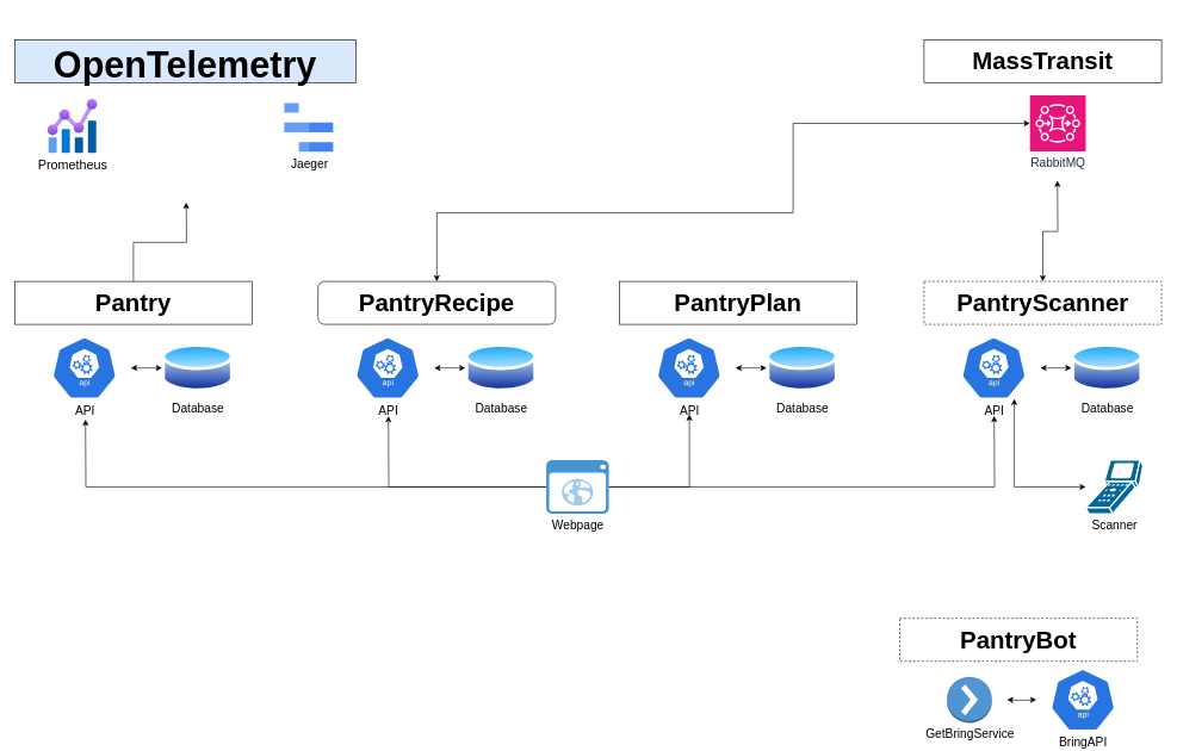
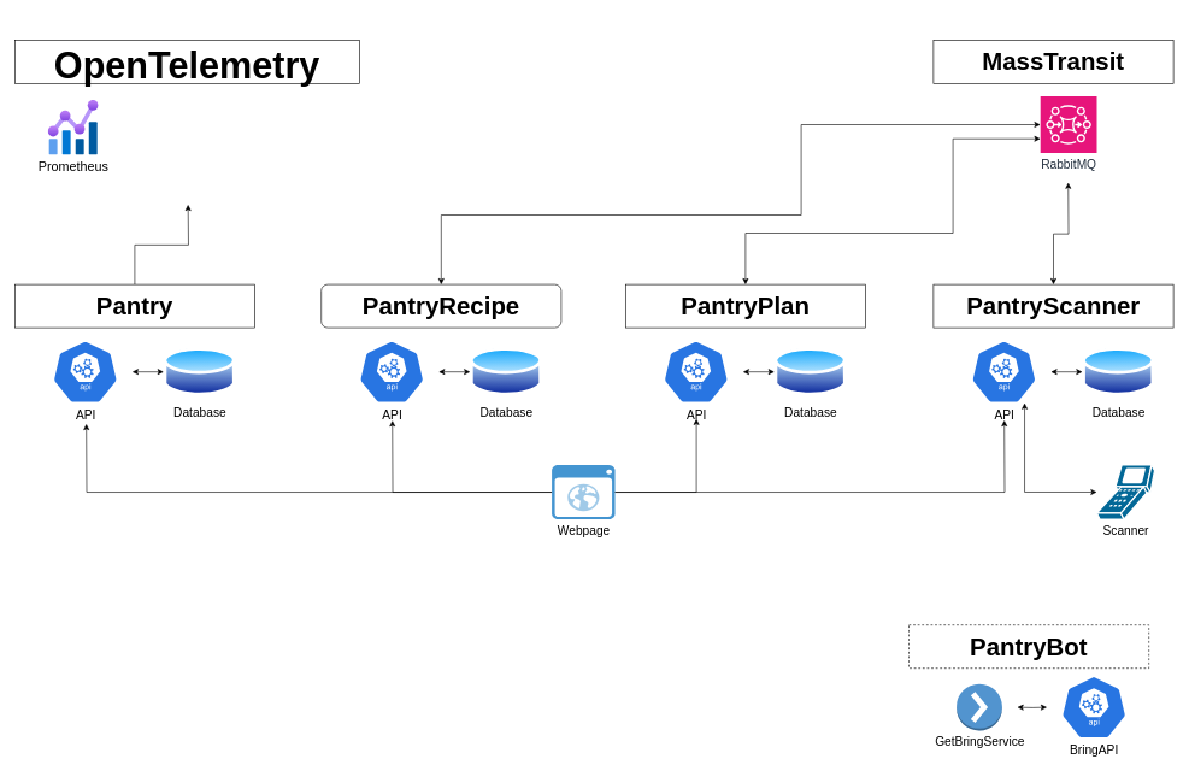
- <mxCell id="30" value="&lt;h1 style=&quot;font-size: 67px;&quot; id=&quot;net-observability-with-opentelemetry&quot;&gt;&lt;font style=&quot;font-size: 51px;&quot;&gt;OpenTelemetry&lt;/font&gt;&lt;/h1&gt;" style="rounded=0;whiteSpace=wrap;html=1;fontSize=34;fontStyle=1;fillColor=#dae8fc;" vertex="1" parent="1"><mxGeometry x="20" y="20" width="477" height="60" as="geometry" /></mxCell>
+ <mxCell id="30" value="&lt;h1 style=&quot;font-size: 67px;&quot; id=&quot;net-observability-with-opentelemetry&quot;&gt;&lt;font style=&quot;font-size: 51px;&quot;&gt;OpenTelemetry&lt;/font&gt;&lt;/h1&gt;" style="rounded=0;whiteSpace=wrap;html=1;fontSize=34;fontStyle=1" vertex="1" parent="1"><mxGeometry x="20" y="20" width="477" height="60" as="geometry" /></mxCell>
- <mxCell id="33" value="Jaeger" style="editableCssRules=.*;html=1;shape=image;verticalLabelPosition=bottom;labelBackgroundColor=#ffffff;verticalAlign=top;aspect=fixed;imageAspect=0;image=data:image/svg+xml,PHN2ZyB4bWxucz0iaHR0cDovL3d3dy53My5vcmcvMjAwMC9zdmciIHhtbG5zOnY9Imh0dHBzOi8vdmVjdGEuaW8vbmFubyIgd2lkdGg9IjIwIiBoZWlnaHQ9IjIwIiB2aWV3Qm94PSIwIDAgMjAgMjAiPiYjeGE7CTxzdHlsZSB0eXBlPSJ0ZXh0L2NzcyI+JiN4YTsJLnN0MHtmaWxsOiM0Mjg1ZjQ7fSYjeGE7CS5zdDF7ZmlsbDojNjY5ZGY2O30mI3hhOwk8L3N0eWxlPiYjeGE7CTxwYXRoIGNsYXNzPSJzdDAiIGQ9Ik0yMCA4SDEwdjRoMTB6bTAgOEgxMHY0aDEweiIgZmlsbD0iIzQyODVmNCIvPiYjeGE7CTxwYXRoIGNsYXNzPSJzdDEiIGQ9Ik0xMCAxNkg2djRoNHpNMCAwaDZ2NEgwem0wIDhoMTB2NEgweiIgZmlsbD0iIzY2OWRmNiIvPiYjeGE7PC9zdmc+;fontSize=17;" vertex="1" parent="1"><mxGeometry x="397" y="108.7" width="69" height="69" as="geometry" /></mxCell>
+ <mxCell id="36" style="edgeStyle=orthogonalEdgeStyle;rounded=0;orthogonalLoop=1;jettySize=auto;html=1;entryX=0;entryY=0.75;entryDx=0;entryDy=0;entryPerimeter=0;startArrow=classic;startFill=1;" edge="1" parent="1" source="10" target="34"><mxGeometry relative="1" as="geometry"><Array as="points"><mxPoint x="1031" y="287" /><mxPoint x="1318" y="287" /><mxPoint x="1318" y="157" /></Array></mxGeometry></mxCell>
- <mxCell id="24" value="&lt;div&gt;PantryScanner&lt;/div&gt;" style="rounded=0;whiteSpace=wrap;html=1;fontSize=34;fontStyle=1;dashed=1;" vertex="1" parent="1"><mxGeometry x="1291" y="358" width="332" height="60" as="geometry" /></mxCell>
+ <mxCell id="24" value="&lt;div&gt;PantryScanner&lt;/div&gt;" style="rounded=0;whiteSpace=wrap;html=1;fontSize=34;fontStyle=1" vertex="1" parent="1"><mxGeometry x="1291" y="358" width="332" height="60" as="geometry" /></mxCell>
